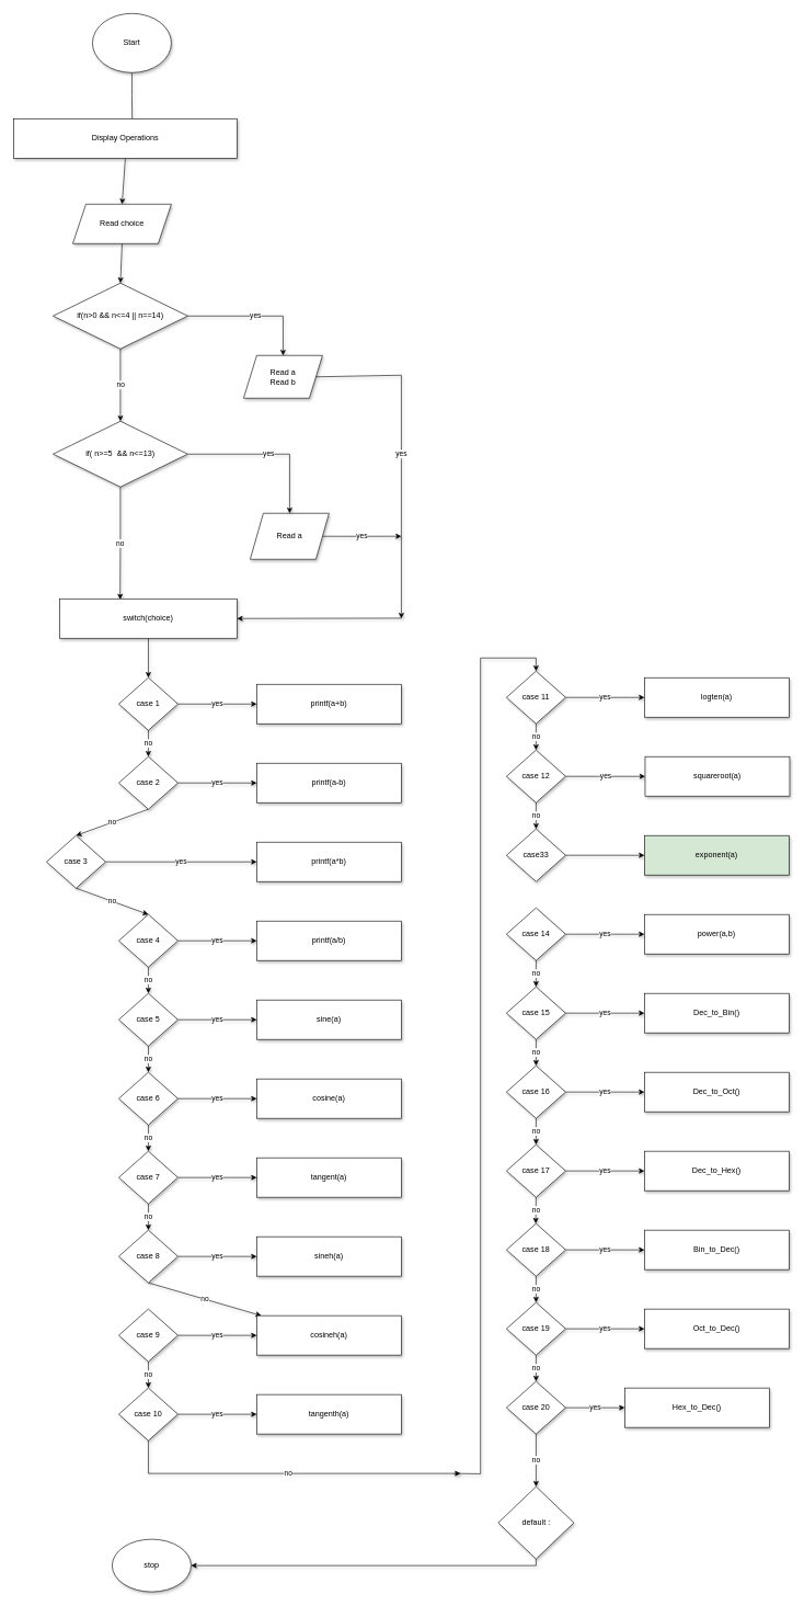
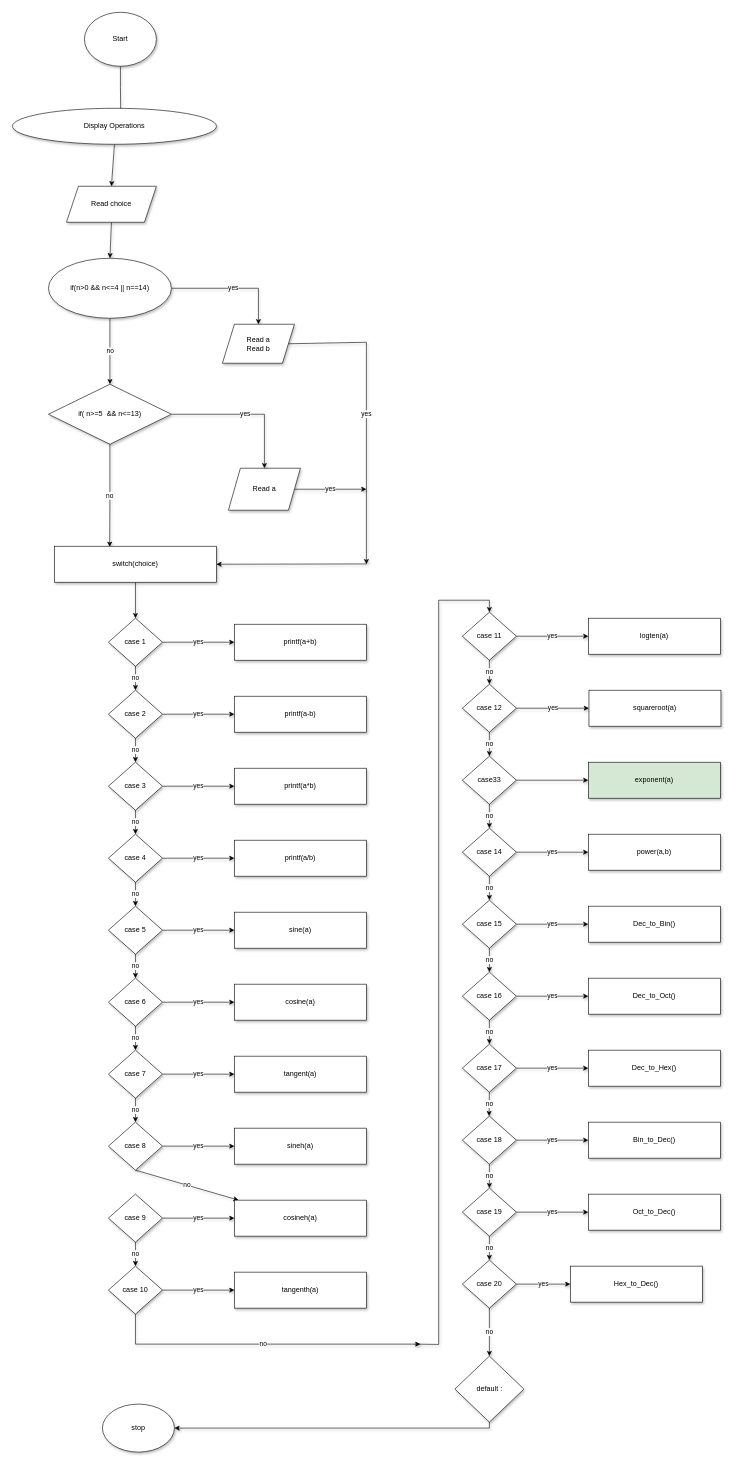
- <mxCell id="5" value="Display Operations" style="rounded=0;whiteSpace=wrap;html=1;shadow=1;" parent="1" vertex="1"><mxGeometry x="20" y="180" width="340" height="60" as="geometry" /></mxCell>
+ <mxCell id="5" value="Display Operations" style="ellipse;whiteSpace=wrap;html=1;shadow=1;" parent="1" vertex="1"><mxGeometry x="20" y="180" width="340" height="60" as="geometry" /></mxCell>
- <mxCell id="10" value="if(n&amp;gt;0 &amp;amp;&amp;amp; n&amp;lt;=4 || n==14)" style="rhombus;whiteSpace=wrap;html=1;shadow=1;" parent="1" vertex="1"><mxGeometry x="80" y="430" width="205" height="100" as="geometry" /></mxCell>
+ <mxCell id="10" value="if(n&amp;gt;0 &amp;amp;&amp;amp; n&amp;lt;=4 || n==14)" style="ellipse;whiteSpace=wrap;html=1;shadow=1;" parent="1" vertex="1"><mxGeometry x="80" y="430" width="205" height="100" as="geometry" /></mxCell>
- <mxCell id="29" value="case 3" style="rhombus;whiteSpace=wrap;html=1;shadow=1;" parent="1" vertex="1"><mxGeometry x="70" y="1270" width="90" height="80" as="geometry" /></mxCell>
+ <mxCell id="29" value="case 3" style="rhombus;whiteSpace=wrap;html=1;shadow=1;" parent="1" vertex="1"><mxGeometry x="180" y="1270" width="90" height="80" as="geometry" /></mxCell>
+ <mxCell id="68" value="no" style="edgeStyle=none;rounded=0;orthogonalLoop=1;jettySize=auto;html=1;exitX=0.5;exitY=1;exitDx=0;exitDy=0;entryX=0.5;entryY=0;entryDx=0;entryDy=0;shadow=1;" parent="1" source="70" target="73" edge="1"><mxGeometry relative="1" as="geometry" /></mxCell>
